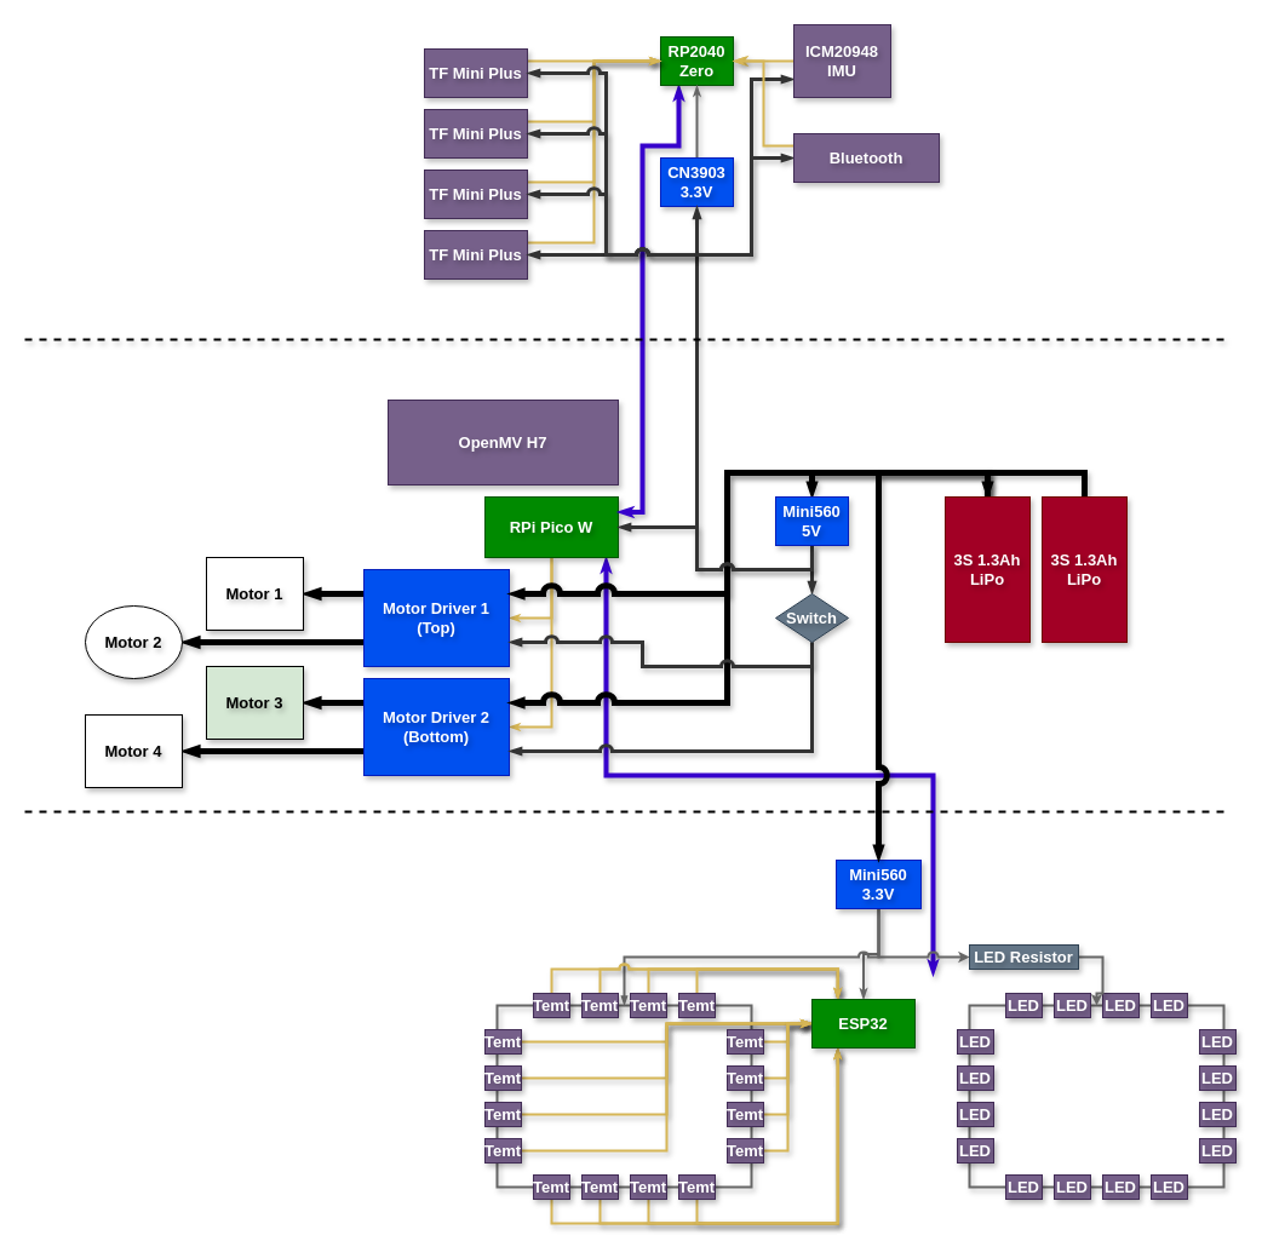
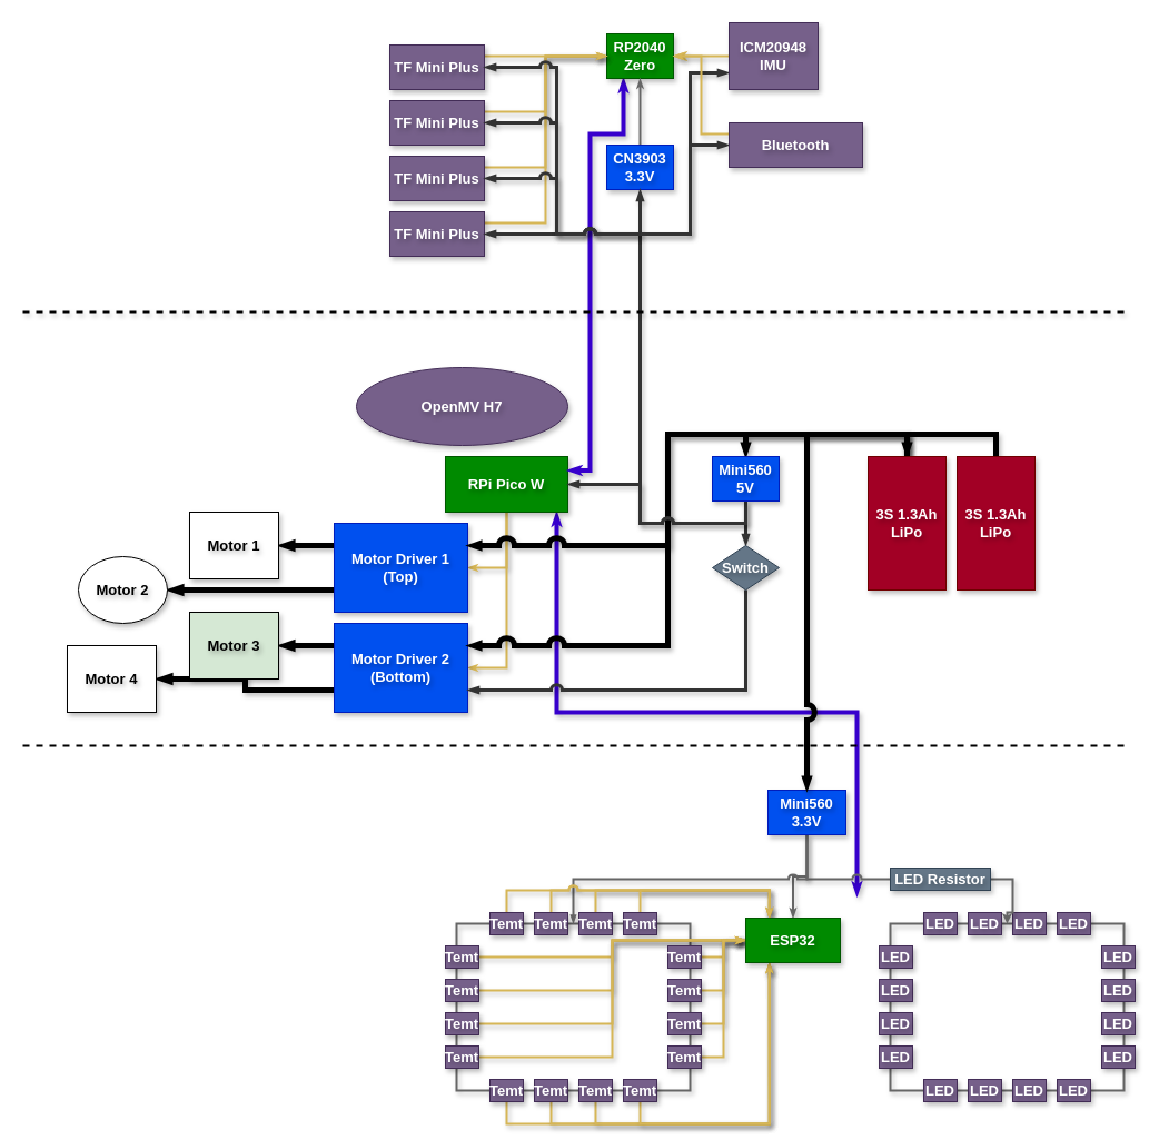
- <mxCell id="113" value="OpenMV H7" style="rounded=0;whiteSpace=wrap;html=1;fillColor=#76608a;strokeColor=#432D57;fontColor=#ffffff;shadow=1;fontSize=13;fontStyle=1;textShadow=1;" vertex="1" parent="1"><mxGeometry x="320" y="330" width="190" height="70" as="geometry" /></mxCell>
+ <mxCell id="113" value="OpenMV H7" style="ellipse;whiteSpace=wrap;html=1;fillColor=#76608a;strokeColor=#432D57;fontColor=#ffffff;shadow=1;fontSize=13;fontStyle=1;textShadow=1;" vertex="1" parent="1"><mxGeometry x="320" y="330" width="190" height="70" as="geometry" /></mxCell>
- <mxCell id="30" style="edgeStyle=orthogonalEdgeStyle;rounded=0;orthogonalLoop=1;jettySize=auto;html=1;exitX=0.5;exitY=1;exitDx=0;exitDy=0;entryX=1;entryY=0.75;entryDx=0;entryDy=0;jumpStyle=arc;endArrow=blockThin;endFill=1;endSize=3;jumpSize=6;strokeWidth=3;strokeColor=#333333;shadow=1;fontSize=13;fontStyle=1;textShadow=1;" edge="1" parent="1" source="32" target="10"><mxGeometry relative="1" as="geometry" /></mxCell>
- <mxCell id="89" value="Motor 4" style="rounded=0;whiteSpace=wrap;html=1;shadow=1;fontSize=13;fontStyle=1;textShadow=1;" vertex="1" parent="1"><mxGeometry x="70" y="590" width="80" height="60" as="geometry" /></mxCell>
+ <mxCell id="89" value="Motor 4" style="rounded=0;whiteSpace=wrap;html=1;shadow=1;fontSize=13;fontStyle=1;textShadow=1;" vertex="1" parent="1"><mxGeometry x="60" y="580" width="80" height="60" as="geometry" /></mxCell>
- <mxCell id="17" style="edgeStyle=orthogonalEdgeStyle;rounded=0;orthogonalLoop=1;jettySize=auto;html=1;exitX=0.5;exitY=1;exitDx=0;exitDy=0;entryX=0;entryY=0.5;entryDx=0;entryDy=0;endSize=3;strokeWidth=2;strokeColor=#666666;jumpStyle=arc;shadow=1;fontSize=13;fontStyle=1;textShadow=1;" edge="1" parent="1" source="19" target="112"><mxGeometry relative="1" as="geometry" /></mxCell>
+ <mxCell id="17" style="edgeStyle=orthogonalEdgeStyle;rounded=0;orthogonalLoop=1;jettySize=auto;html=1;exitX=0.5;exitY=1;exitDx=0;exitDy=0;entryX=0;entryY=0.5;entryDx=0;entryDy=0;endSize=3;strokeWidth=2;strokeColor=#666666;jumpStyle=arc;shadow=1;fontSize=13;fontStyle=1;textShadow=1;endArrow=none;" edge="1" parent="1" source="19" target="112"><mxGeometry relative="1" as="geometry" /></mxCell>
